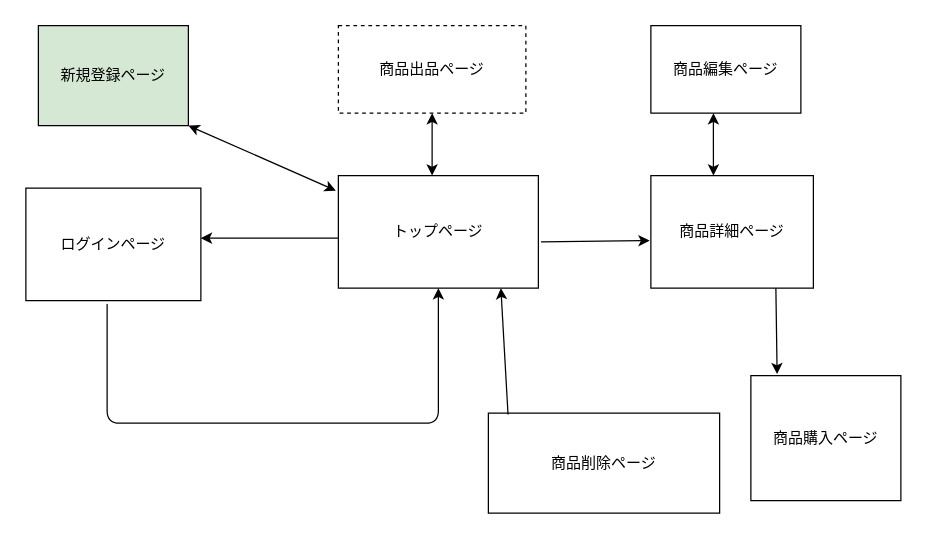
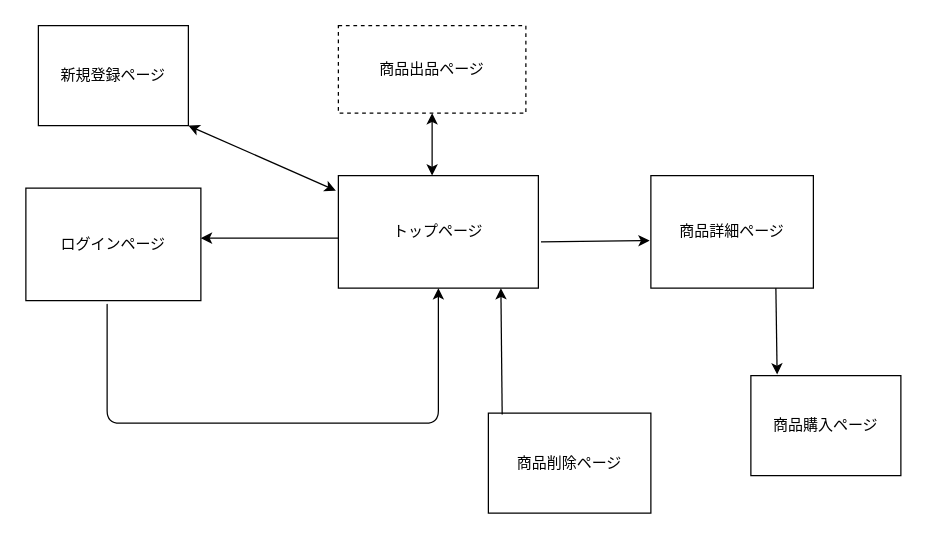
- <mxCell id="10" value="商品編集ページ" style="rounded=0;whiteSpace=wrap;html=1;" vertex="1" parent="1"><mxGeometry x="520" y="20" width="120" height="70" as="geometry" /></mxCell>
- <mxCell id="16" value="新規登録ページ" style="rounded=0;whiteSpace=wrap;html=1;fillColor=#d5e8d4;" vertex="1" parent="1"><mxGeometry x="30" y="20" width="120" height="80" as="geometry" /></mxCell>
+ <mxCell id="16" value="新規登録ページ" style="rounded=0;whiteSpace=wrap;html=1;" vertex="1" parent="1"><mxGeometry x="30" y="20" width="120" height="80" as="geometry" /></mxCell>
- <mxCell id="11" value="" style="endArrow=classic;startArrow=classic;html=1;exitX=0.385;exitY=0;exitDx=0;exitDy=0;exitPerimeter=0;entryX=0.417;entryY=1;entryDx=0;entryDy=0;entryPerimeter=0;" edge="1" parent="1" source="8" target="10"><mxGeometry width="50" height="50" relative="1" as="geometry"><mxPoint x="530" y="130" as="sourcePoint" /><mxPoint x="565" y="100" as="targetPoint" /><Array as="points"><mxPoint x="570" y="110" /></Array></mxGeometry></mxCell>
- <mxCell id="14" value="商品購入ページ" style="rounded=0;whiteSpace=wrap;html=1;" vertex="1" parent="1"><mxGeometry x="600" y="300" width="120" height="100" as="geometry" /></mxCell>
+ <mxCell id="14" value="商品購入ページ" style="rounded=0;whiteSpace=wrap;html=1;" vertex="1" parent="1"><mxGeometry x="600" y="300" width="120" height="80" as="geometry" /></mxCell>
- <mxCell id="12" value="商品削除ページ" style="rounded=0;whiteSpace=wrap;html=1;" vertex="1" parent="1"><mxGeometry x="390" y="330" width="185" height="80" as="geometry" /></mxCell>
+ <mxCell id="12" value="商品削除ページ" style="rounded=0;whiteSpace=wrap;html=1;" vertex="1" parent="1"><mxGeometry x="390" y="330" width="130" height="80" as="geometry" /></mxCell>
